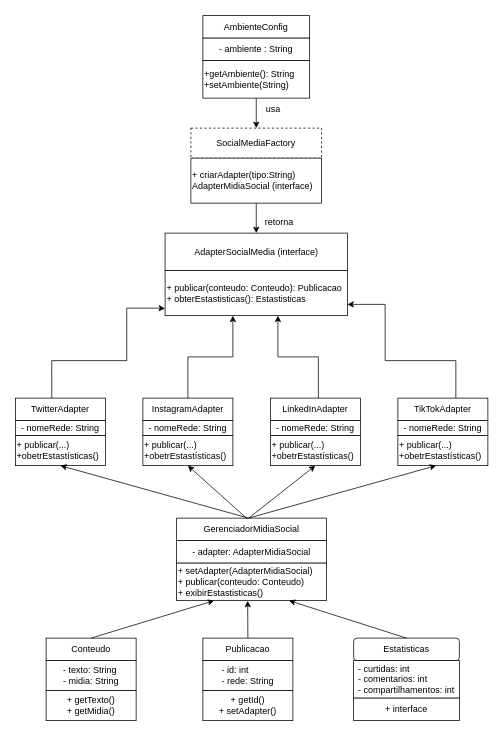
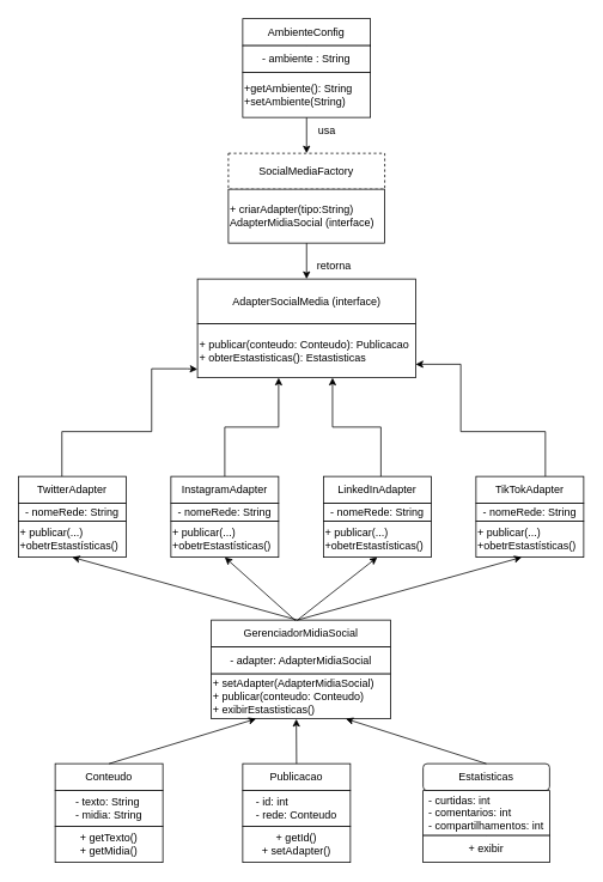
- <mxCell id="58" value="&lt;div style=&quot;text-align: justify;&quot;&gt;- id: int&lt;/div&gt;&lt;div style=&quot;text-align: justify;&quot;&gt;- rede: String&lt;/div&gt;" style="rounded=0;whiteSpace=wrap;html=1;" vertex="1" parent="1"><mxGeometry x="270" y="880" width="120" height="40" as="geometry" /></mxCell>
+ <mxCell id="58" value="&lt;div style=&quot;text-align: justify;&quot;&gt;- id: int&lt;/div&gt;&lt;div style=&quot;text-align: justify;&quot;&gt;- rede: Conteudo&lt;/div&gt;" style="rounded=0;whiteSpace=wrap;html=1;" vertex="1" parent="1"><mxGeometry x="270" y="880" width="120" height="40" as="geometry" /></mxCell>
- <mxCell id="64" value="+ interface" style="rounded=0;whiteSpace=wrap;html=1;align=center;" vertex="1" parent="1"><mxGeometry x="471" y="930" width="141" height="30" as="geometry" /></mxCell>
+ <mxCell id="64" value="+ exibir" style="rounded=0;whiteSpace=wrap;html=1;align=center;" vertex="1" parent="1"><mxGeometry x="471" y="930" width="141" height="30" as="geometry" /></mxCell>
